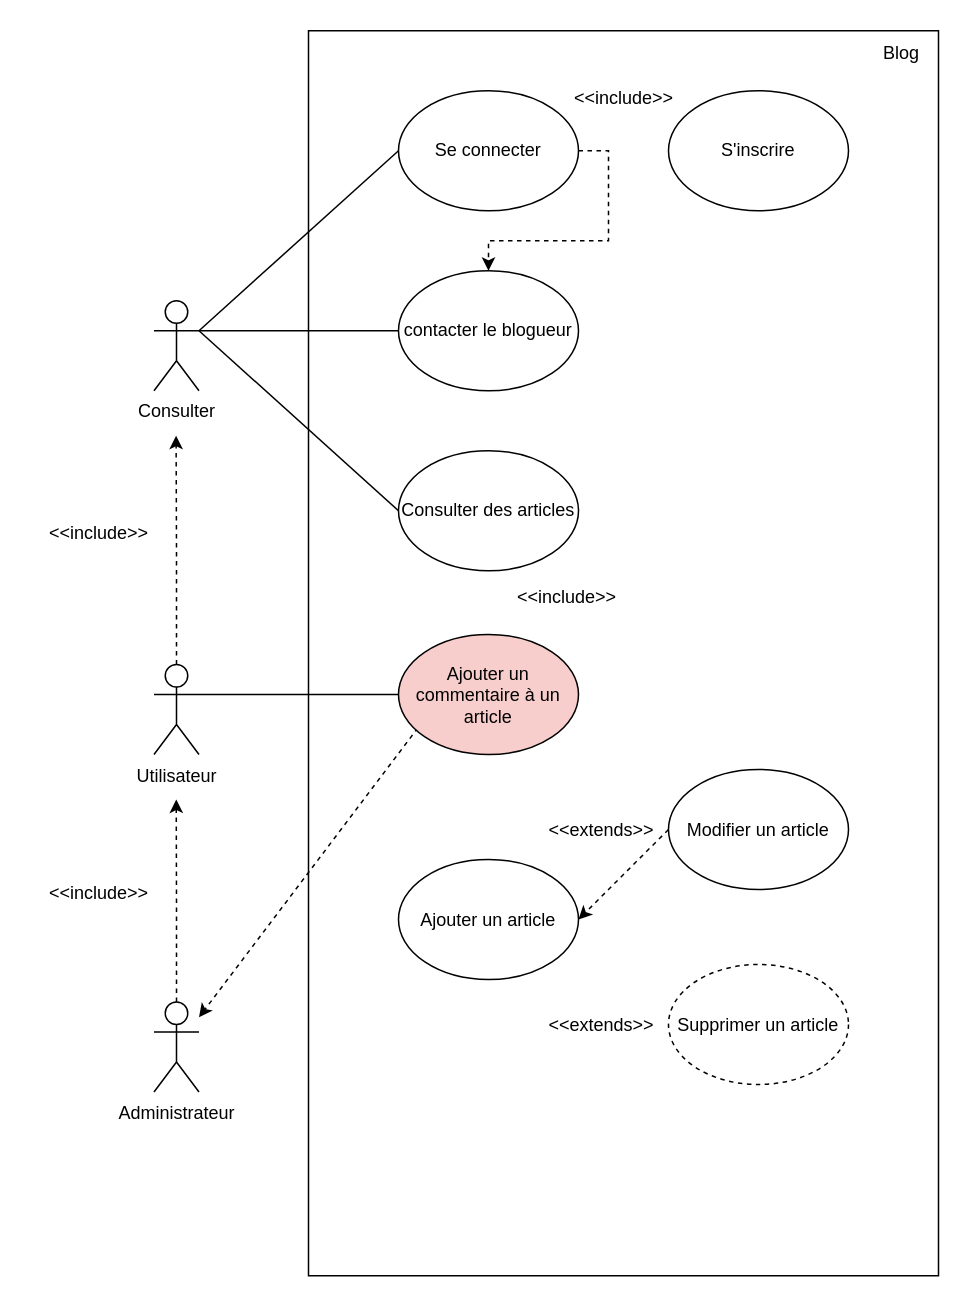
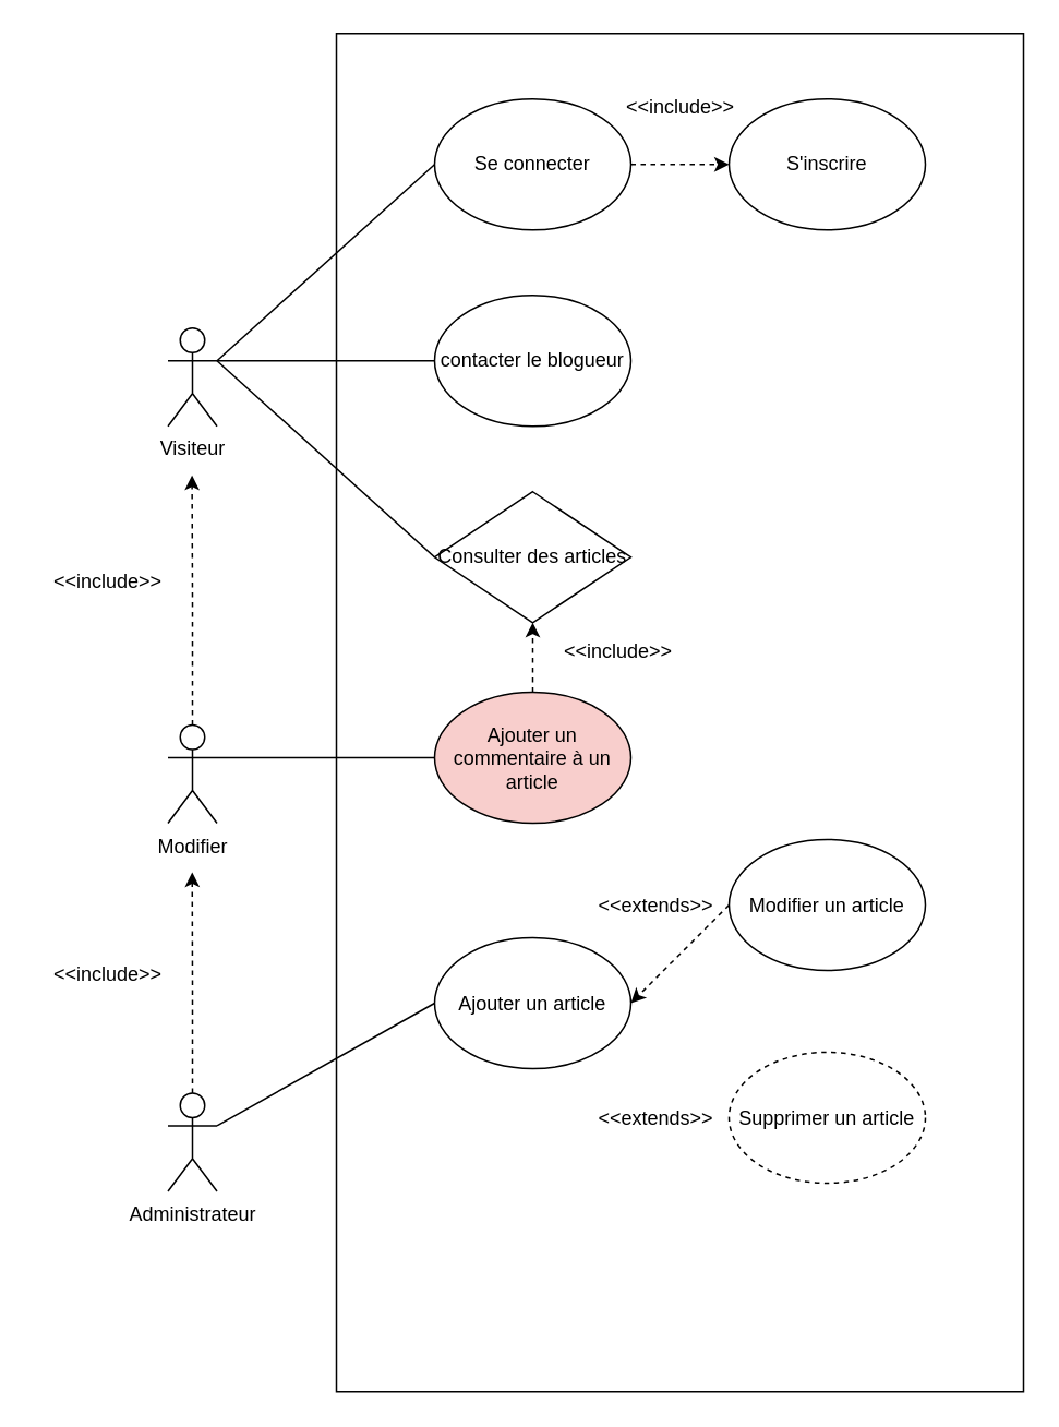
- <mxCell id="30" value="Blog" style="text;html=1;align=center;verticalAlign=middle;resizable=0;points=[];autosize=1;strokeColor=none;fillColor=none;" vertex="1" parent="1"><mxGeometry x="575" y="20" width="50" height="30" as="geometry" /></mxCell>
- <mxCell id="7" style="edgeStyle=orthogonalEdgeStyle;rounded=0;orthogonalLoop=1;jettySize=auto;html=1;exitX=1;exitY=0.5;exitDx=0;exitDy=0;dashed=1;" edge="1" parent="1" source="8" target="29"><mxGeometry relative="1" as="geometry" /></mxCell>
+ <mxCell id="7" style="edgeStyle=orthogonalEdgeStyle;rounded=0;orthogonalLoop=1;jettySize=auto;html=1;exitX=1;exitY=0.5;exitDx=0;exitDy=0;entryX=0;entryY=0.5;entryDx=0;entryDy=0;dashed=1;" edge="1" parent="1" source="8" target="9"><mxGeometry relative="1" as="geometry" /></mxCell>
- <mxCell id="6" value="Consulter" style="shape=umlActor;verticalLabelPosition=bottom;verticalAlign=top;html=1;outlineConnect=0;" vertex="1" parent="1"><mxGeometry x="102" y="200" width="30" height="60" as="geometry" /></mxCell>
+ <mxCell id="6" value="Visiteur" style="shape=umlActor;verticalLabelPosition=bottom;verticalAlign=top;html=1;outlineConnect=0;" vertex="1" parent="1"><mxGeometry x="102" y="200" width="30" height="60" as="geometry" /></mxCell>
- <mxCell id="11" value="Consulter des articles" style="ellipse;whiteSpace=wrap;html=1;" vertex="1" parent="1"><mxGeometry x="265" y="300" width="120" height="80" as="geometry" /></mxCell>
+ <mxCell id="11" value="Consulter des articles" style="rhombus;whiteSpace=wrap;html=1;" vertex="1" parent="1"><mxGeometry x="265" y="300" width="120" height="80" as="geometry" /></mxCell>
- <mxCell id="16" value="Utilisateur" style="shape=umlActor;verticalLabelPosition=bottom;verticalAlign=top;html=1;outlineConnect=0;" vertex="1" parent="1"><mxGeometry x="102" y="442.5" width="30" height="60" as="geometry" /></mxCell>
+ <mxCell id="16" value="Modifier" style="shape=umlActor;verticalLabelPosition=bottom;verticalAlign=top;html=1;outlineConnect=0;" vertex="1" parent="1"><mxGeometry x="102" y="442.5" width="30" height="60" as="geometry" /></mxCell>
- <mxCell id="12" style="rounded=0;orthogonalLoop=1;jettySize=auto;html=1;exitX=0.5;exitY=0;exitDx=0;exitDy=0;dashed=1;" edge="1" parent="1" source="13" target="27"><mxGeometry relative="1" as="geometry" /></mxCell>
+ <mxCell id="12" style="rounded=0;orthogonalLoop=1;jettySize=auto;html=1;exitX=0.5;exitY=0;exitDx=0;exitDy=0;entryX=0.5;entryY=1;entryDx=0;entryDy=0;dashed=1;" edge="1" parent="1" source="13" target="11"><mxGeometry relative="1" as="geometry" /></mxCell>
+ <mxCell id="25" style="rounded=0;orthogonalLoop=1;jettySize=auto;html=1;exitX=1;exitY=0.333;exitDx=0;exitDy=0;exitPerimeter=0;entryX=0;entryY=0.5;entryDx=0;entryDy=0;endArrow=none;endFill=0;" edge="1" parent="1" source="27" target="17"><mxGeometry relative="1" as="geometry" /></mxCell>
